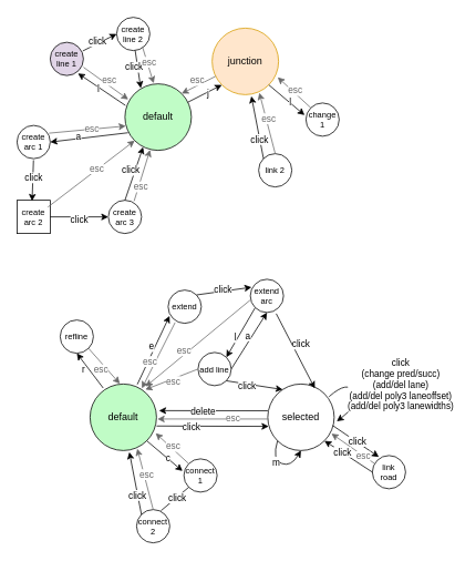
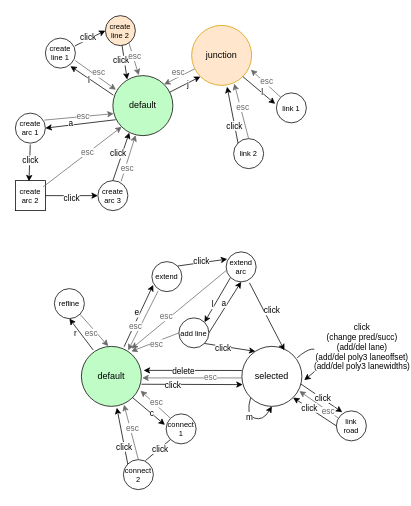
- <mxCell id="15" value="create line 2" style="ellipse;whiteSpace=wrap;html=1;aspect=fixed;fontSize=10;" parent="1" vertex="1"><mxGeometry x="140" y="20" width="40" height="40" as="geometry" /></mxCell>
+ <mxCell id="15" value="create line 2" style="ellipse;whiteSpace=wrap;html=1;aspect=fixed;fontSize=10;fillColor=#ffe6cc;" parent="1" vertex="1"><mxGeometry x="140" y="20" width="40" height="40" as="geometry" /></mxCell>
- <mxCell id="14" value="create line 1" style="ellipse;whiteSpace=wrap;html=1;aspect=fixed;fontSize=10;fillColor=#e1d5e7;" parent="1" vertex="1"><mxGeometry x="60" y="50" width="40" height="40" as="geometry" /></mxCell>
+ <mxCell id="14" value="create line 1" style="ellipse;whiteSpace=wrap;html=1;aspect=fixed;fontSize=10;" parent="1" vertex="1"><mxGeometry x="60" y="50" width="40" height="40" as="geometry" /></mxCell>
- <mxCell id="76" value="change 1" style="ellipse;whiteSpace=wrap;html=1;aspect=fixed;fontSize=10;" parent="1" vertex="1"><mxGeometry x="368" y="123" width="40" height="40" as="geometry" /></mxCell>
+ <mxCell id="76" value="link 1" style="ellipse;whiteSpace=wrap;html=1;aspect=fixed;fontSize=10;" parent="1" vertex="1"><mxGeometry x="368" y="123" width="40" height="40" as="geometry" /></mxCell>
